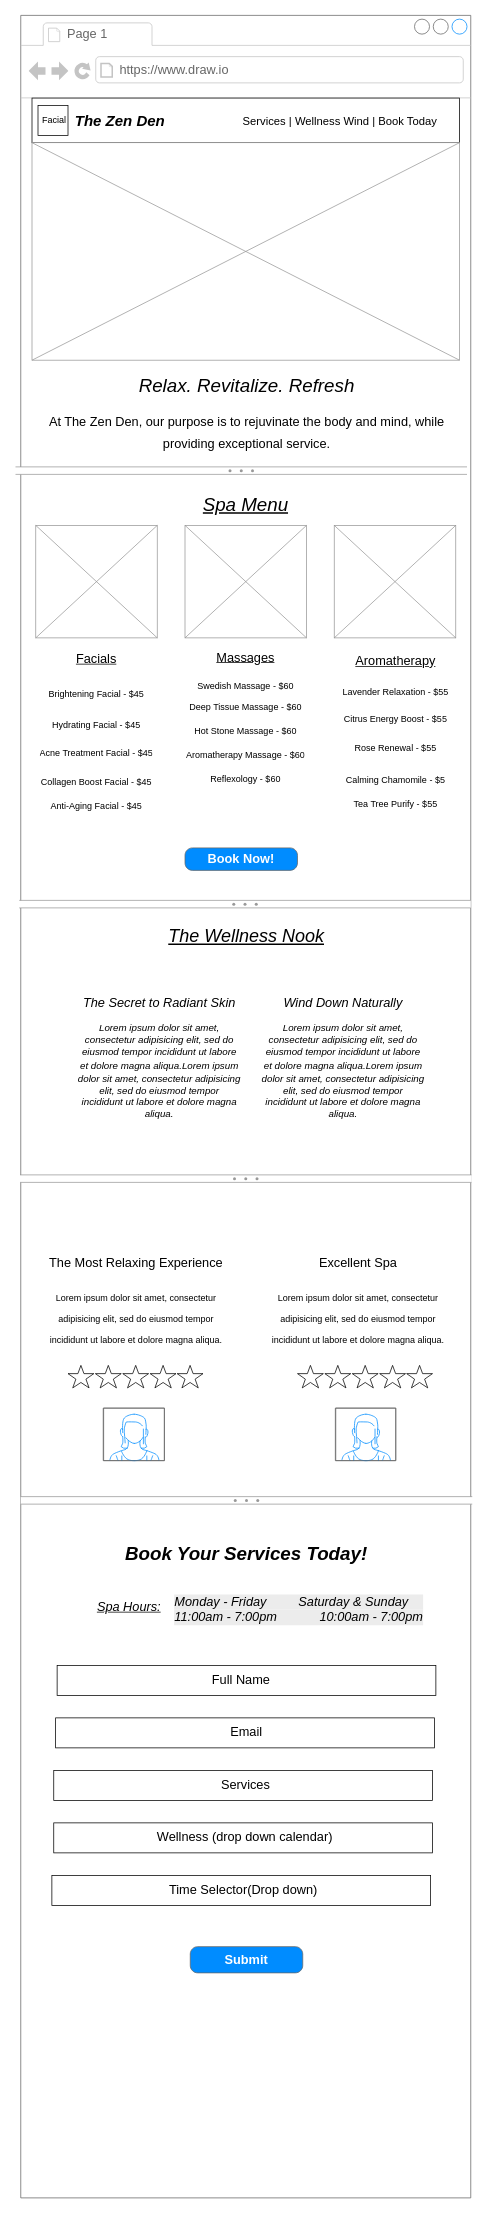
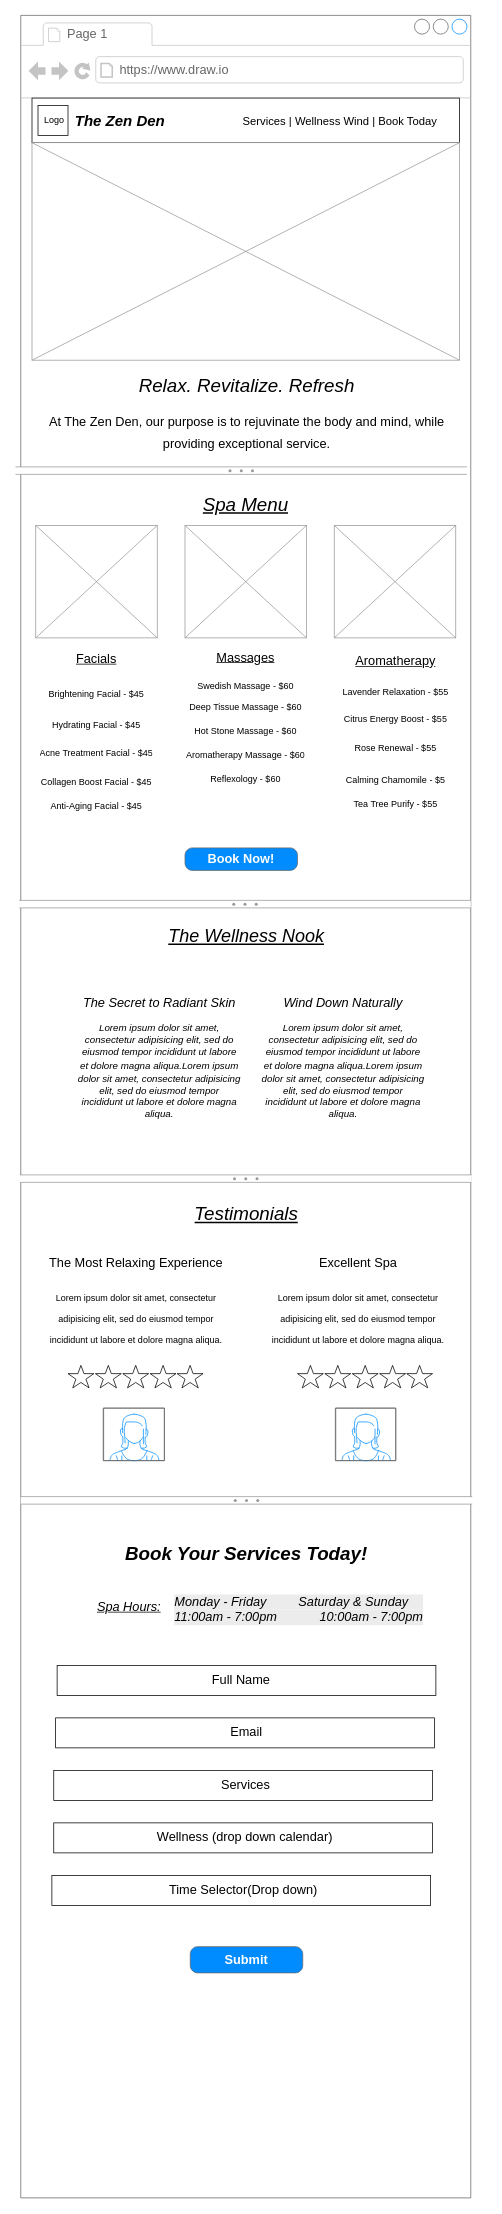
- <mxCell id="8" value="Facial" style="text;html=1;align=center;verticalAlign=middle;whiteSpace=wrap;rounded=0;" vertex="1" parent="2"><mxGeometry x="15" y="125" width="60" height="30" as="geometry" /></mxCell>
+ <mxCell id="8" value="Logo" style="text;html=1;align=center;verticalAlign=middle;whiteSpace=wrap;rounded=0;" vertex="1" parent="2"><mxGeometry x="15" y="125" width="60" height="30" as="geometry" /></mxCell>
+ <mxCell id="21" value="&lt;h1 style=&quot;margin-top: 0px;&quot;&gt;&lt;span style=&quot;font-weight: 400;&quot;&gt;&lt;i&gt;&lt;u&gt;&lt;font style=&quot;font-size: 25px;&quot;&gt;Testimonials&lt;/font&gt;&lt;/u&gt;&lt;/i&gt;&lt;/span&gt;&lt;/h1&gt;&lt;h1 style=&quot;margin-top: 0px;&quot;&gt;&lt;br&gt;&lt;/h1&gt;" style="text;html=1;whiteSpace=wrap;overflow=hidden;rounded=0;align=center;" vertex="1" parent="2"><mxGeometry x="16" y="1576" width="570" height="44" as="geometry" /></mxCell>
